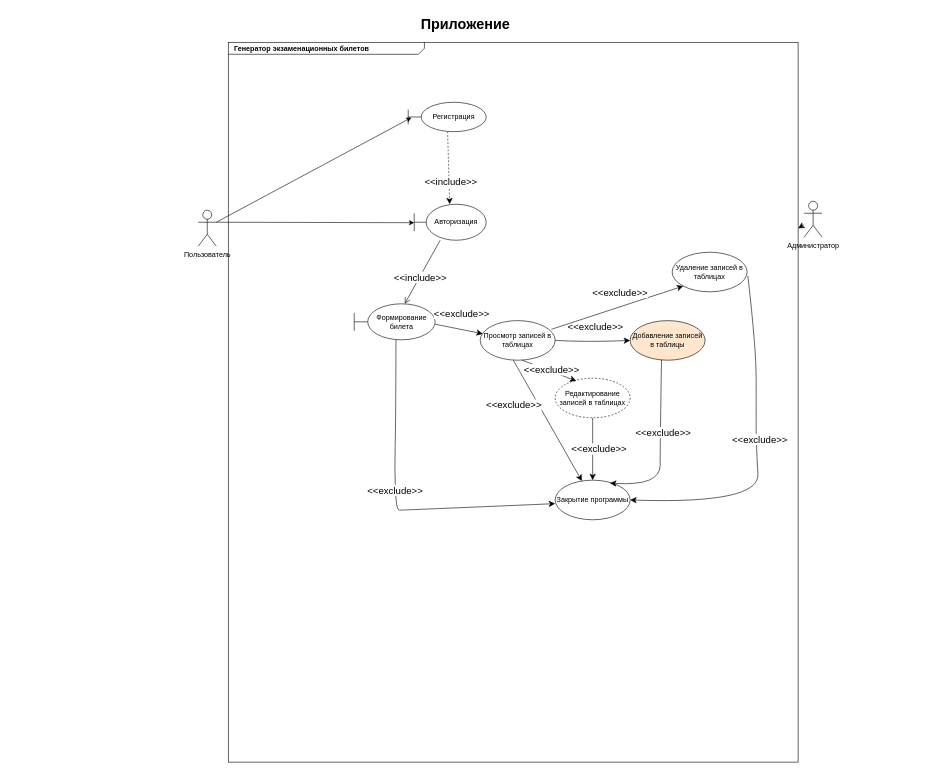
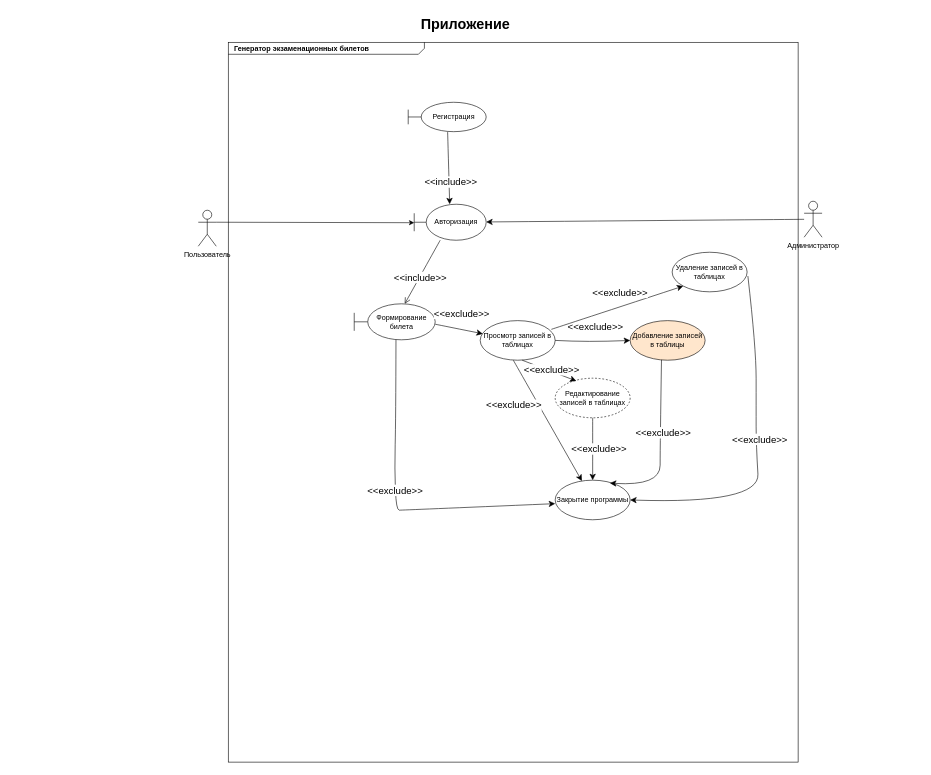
- <mxCell id="9" style="edgeStyle=none;curved=1;rounded=0;orthogonalLoop=1;jettySize=auto;html=1;fontSize=12;startSize=8;endSize=8;dashed=1;" edge="1" parent="1" source="11" target="8"><mxGeometry relative="1" as="geometry" /></mxCell>
+ <mxCell id="9" style="edgeStyle=none;curved=1;rounded=0;orthogonalLoop=1;jettySize=auto;html=1;fontSize=12;startSize=8;endSize=8;" edge="1" parent="1" source="11" target="8"><mxGeometry relative="1" as="geometry" /></mxCell>
- <mxCell id="13" value="" style="endArrow=classic;html=1;rounded=0;exitX=1;exitY=0.333;exitDx=0;exitDy=0;exitPerimeter=0;entryX=0.041;entryY=0.522;entryDx=0;entryDy=0;entryPerimeter=0;" parent="1" target="11" edge="1" source="5"><mxGeometry width="50" height="50" relative="1" as="geometry"><mxPoint x="290" y="560" as="sourcePoint" /><mxPoint x="400" y="540" as="targetPoint" /><Array as="points" /></mxGeometry></mxCell>
- <mxCell id="15" style="edgeStyle=none;curved=1;rounded=0;orthogonalLoop=1;jettySize=auto;html=1;fontSize=12;startSize=8;endSize=8;" edge="1" parent="1" source="16" target="2"><mxGeometry relative="1" as="geometry" /></mxCell>
+ <mxCell id="15" style="edgeStyle=none;curved=1;rounded=0;orthogonalLoop=1;jettySize=auto;html=1;fontSize=12;startSize=8;endSize=8;" edge="1" parent="1" source="16" target="8"><mxGeometry relative="1" as="geometry" /></mxCell>
